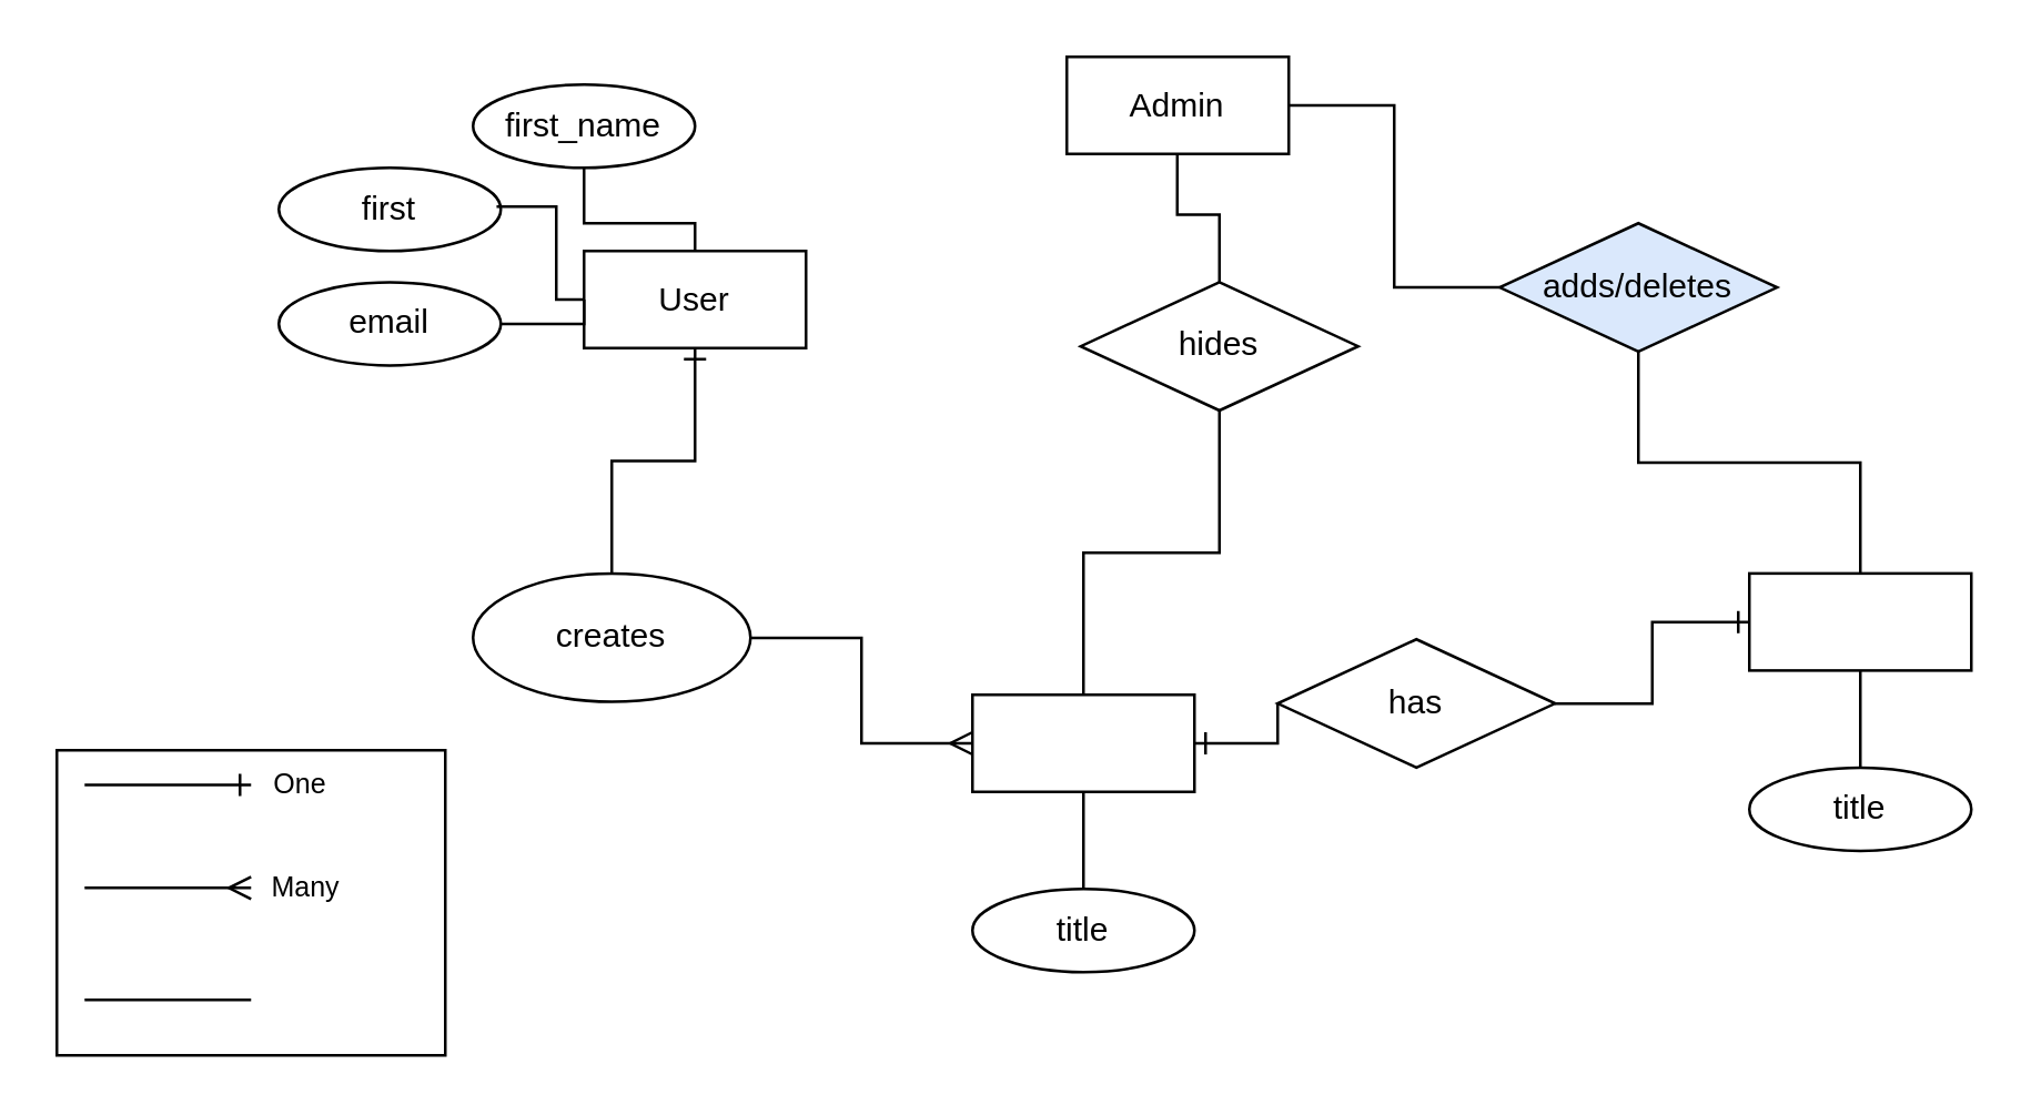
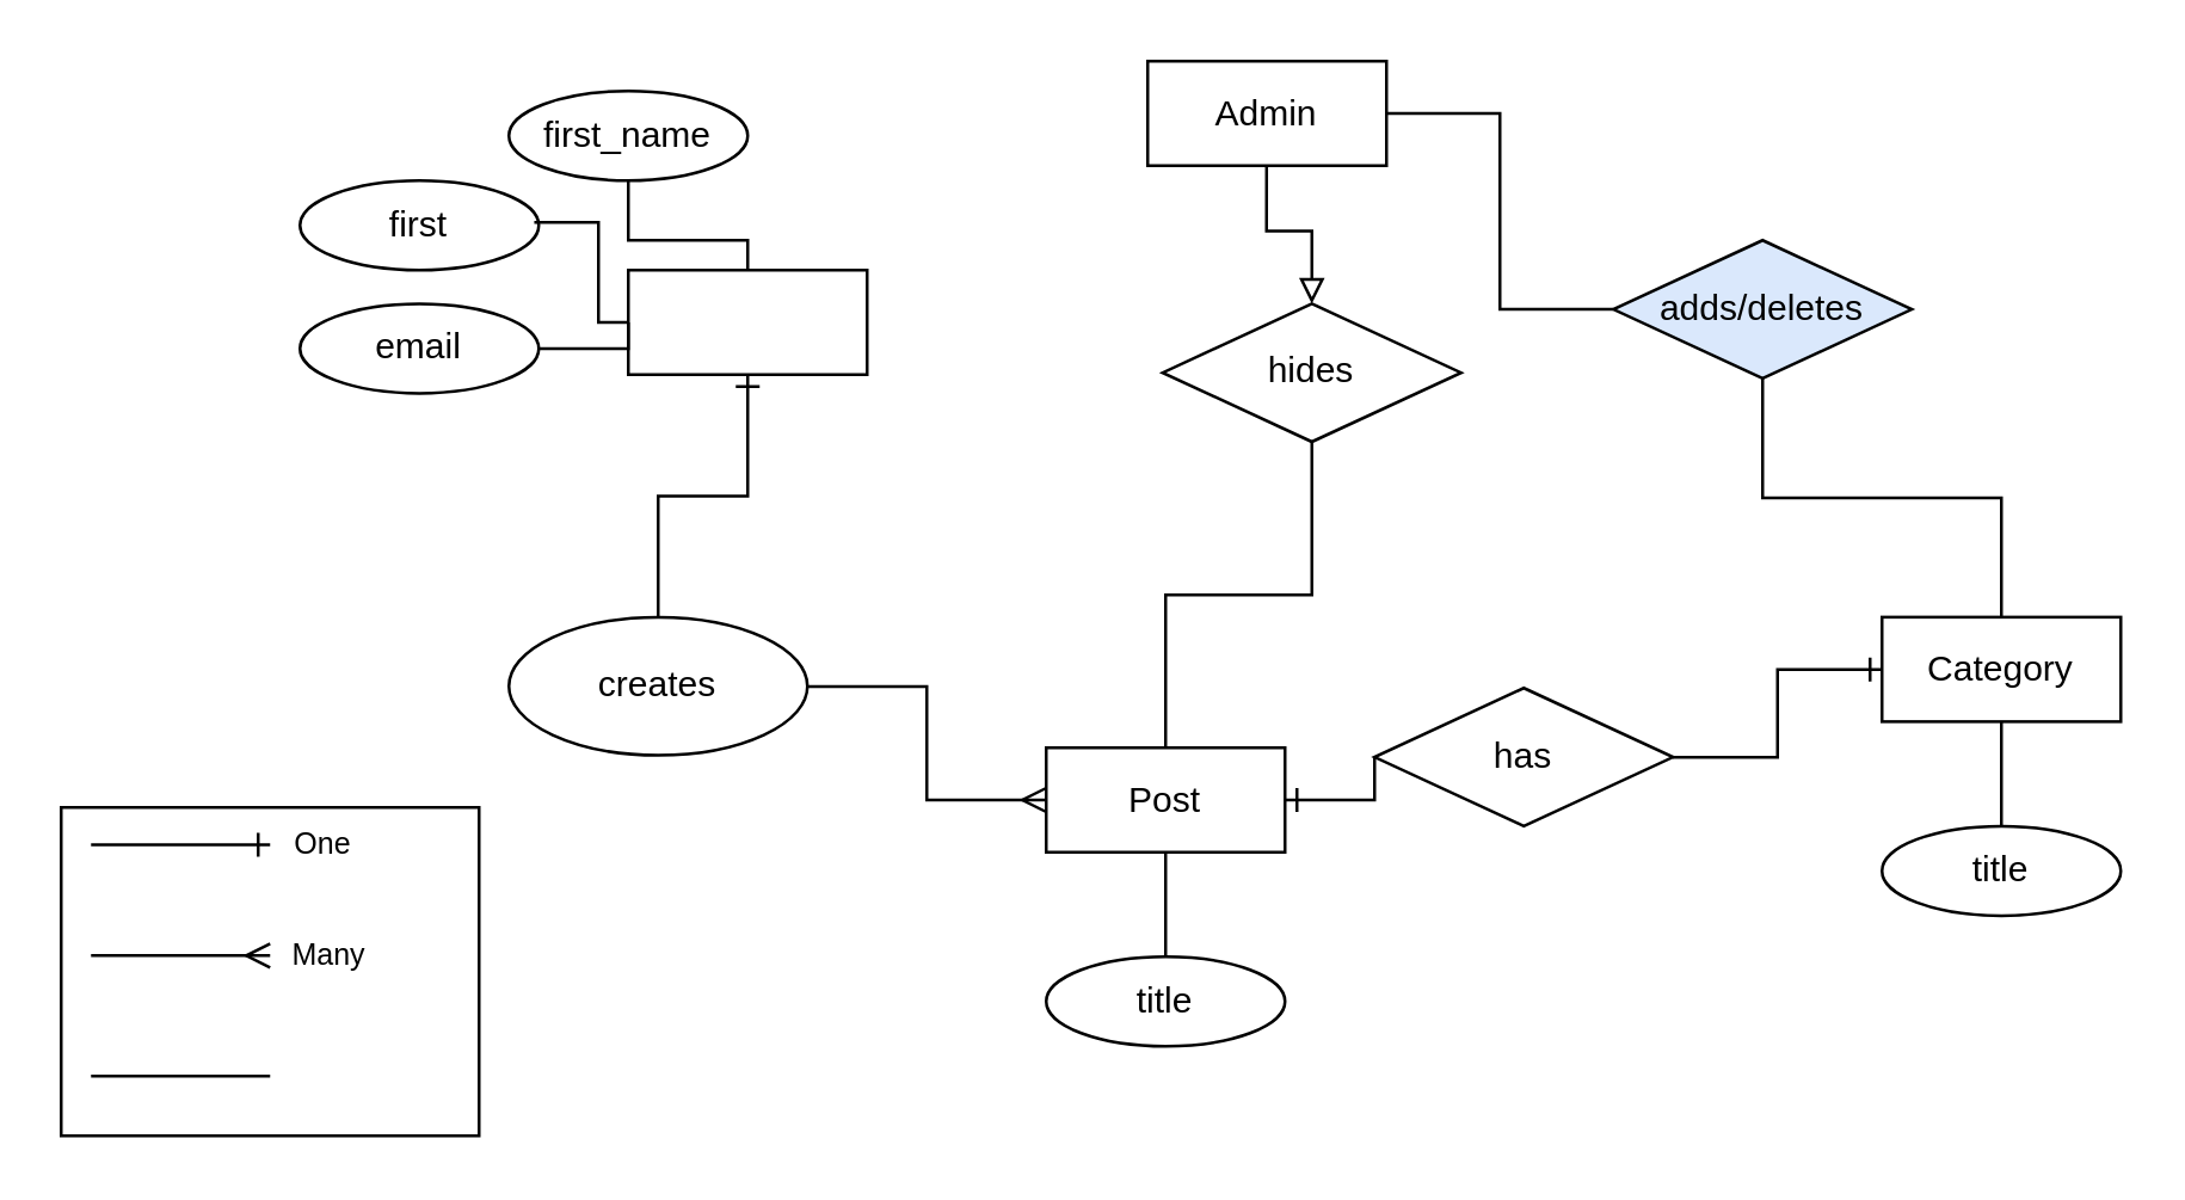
- <mxCell id="7" style="edgeStyle=orthogonalEdgeStyle;rounded=0;orthogonalLoop=1;jettySize=auto;html=1;entryX=0.5;entryY=0;entryDx=0;entryDy=0;strokeColor=default;startArrow=none;startFill=0;endArrow=none;endFill=0;exitX=0.497;exitY=1.089;exitDx=0;exitDy=0;exitPerimeter=0;" parent="1" source="8" target="37" edge="1"><mxGeometry relative="1" as="geometry" /></mxCell>
+ <mxCell id="7" style="edgeStyle=orthogonalEdgeStyle;rounded=0;orthogonalLoop=1;jettySize=auto;html=1;entryX=0.5;entryY=0;entryDx=0;entryDy=0;strokeColor=default;startArrow=none;startFill=0;endArrow=block;endFill=0;exitX=0.497;exitY=1.089;exitDx=0;exitDy=0;exitPerimeter=0;" parent="1" source="8" target="37" edge="1"><mxGeometry relative="1" as="geometry" /></mxCell>
- <mxCell id="4" value="User" style="text;html=1;strokeColor=none;fillColor=none;align=center;verticalAlign=middle;whiteSpace=wrap;rounded=0;" parent="1" vertex="1"><mxGeometry x="220" y="92.5" width="60" height="30" as="geometry" /></mxCell>
+ <mxCell id="27" value="Category" style="text;html=1;strokeColor=none;fillColor=none;align=center;verticalAlign=middle;whiteSpace=wrap;rounded=0;" parent="1" vertex="1"><mxGeometry x="640" y="208.75" width="60" height="30" as="geometry" /></mxCell>
+ <mxCell id="20" value="Post" style="text;html=1;strokeColor=none;fillColor=none;align=center;verticalAlign=middle;whiteSpace=wrap;rounded=0;" parent="1" vertex="1"><mxGeometry x="360" y="252.5" width="60" height="30" as="geometry" /></mxCell>
